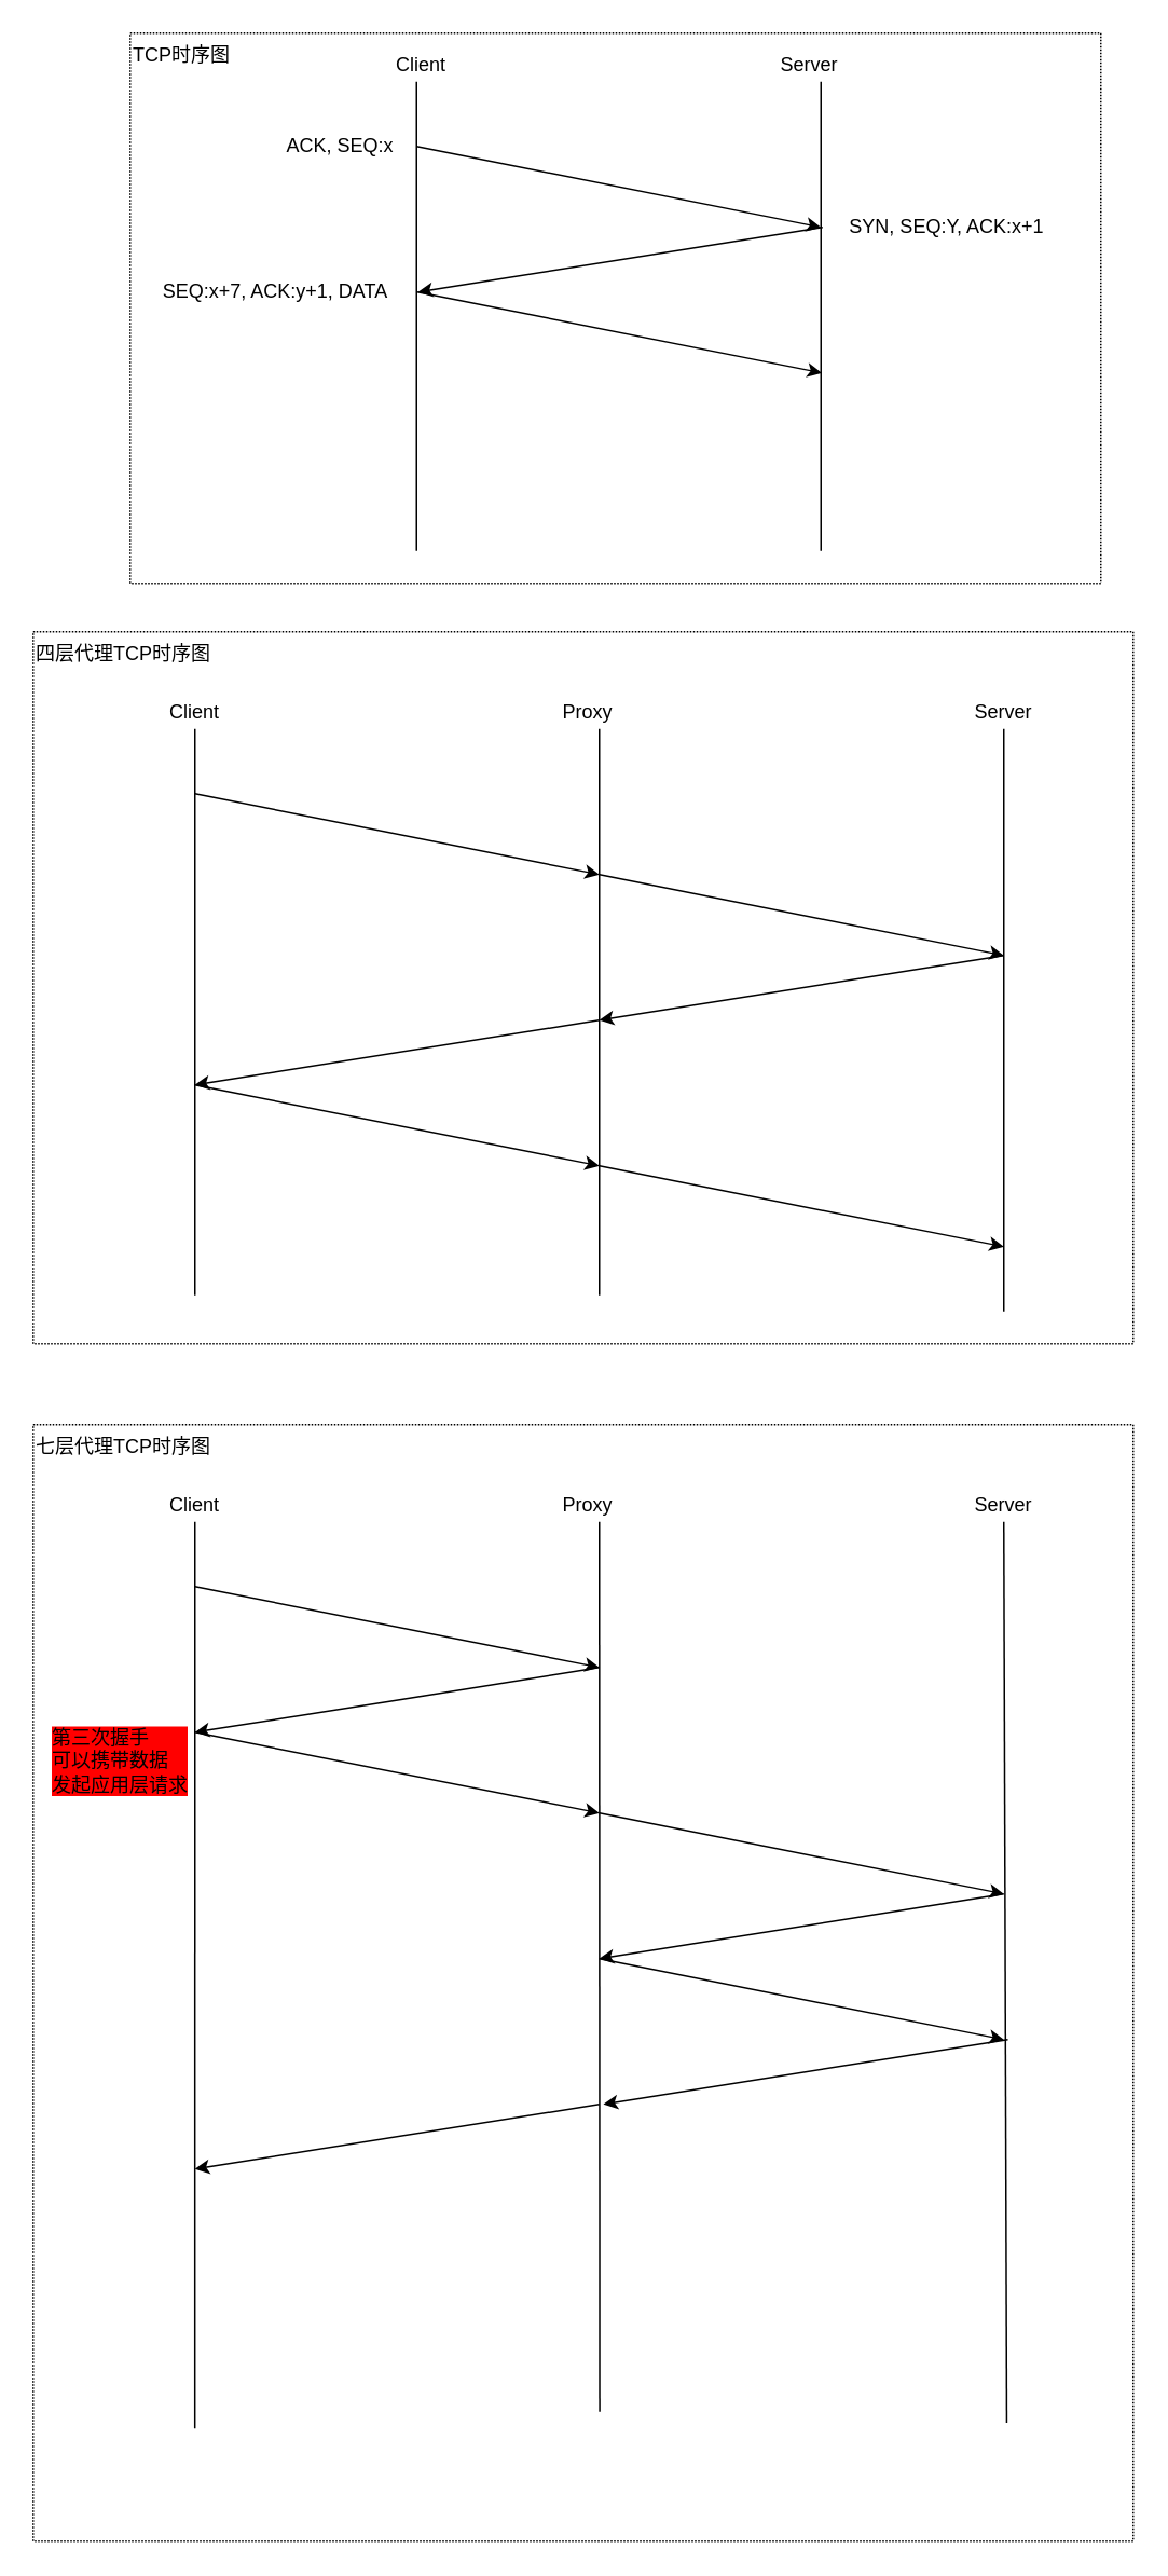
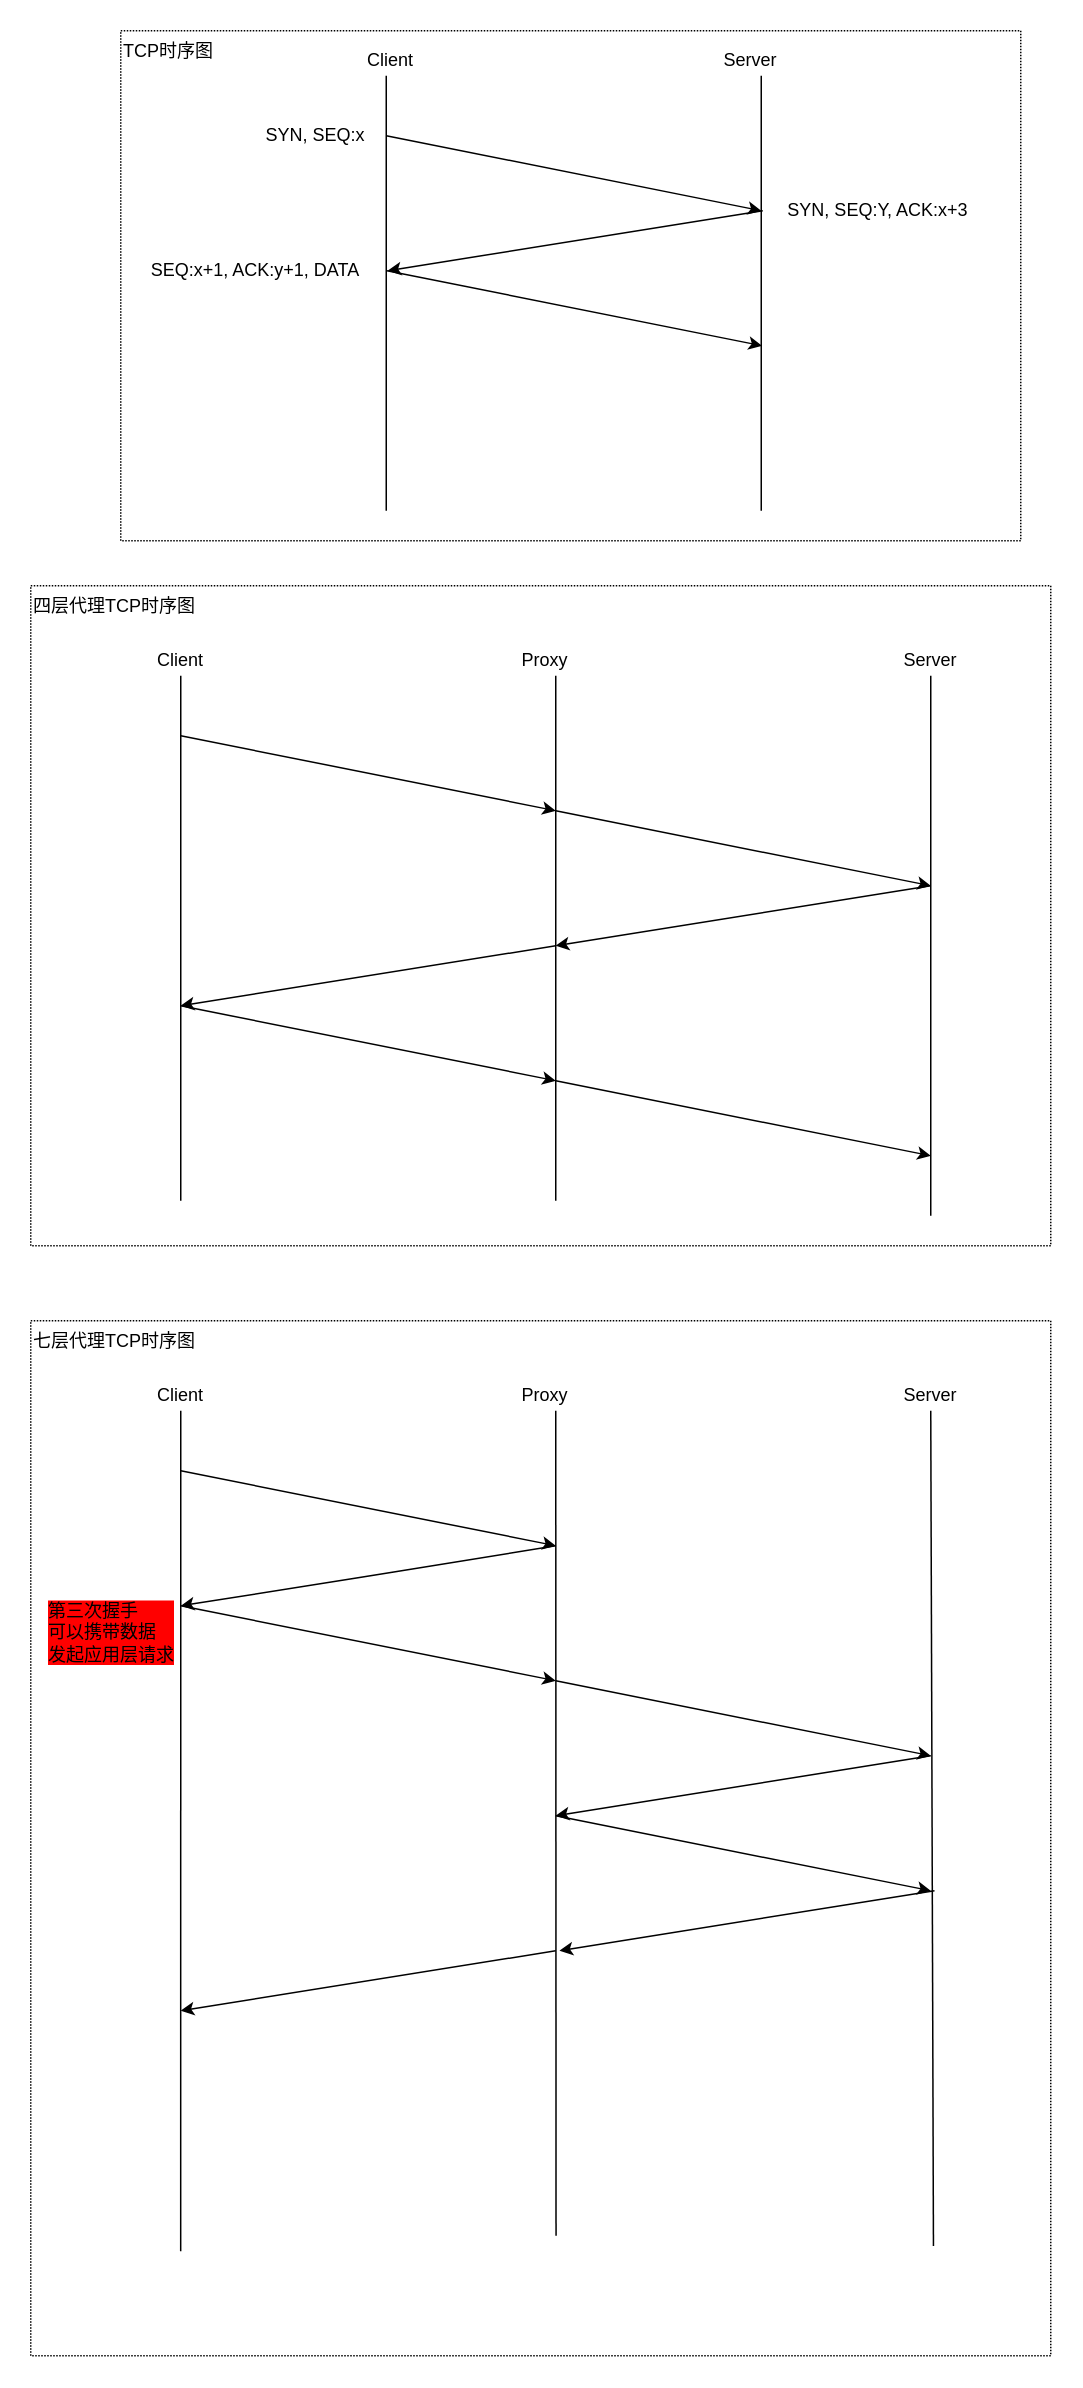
- <mxCell id="39" value="ACK, SEQ:x" style="text;html=1;strokeColor=none;fillColor=none;align=center;verticalAlign=middle;whiteSpace=wrap;rounded=0;dashed=1;dashPattern=1 1;labelBackgroundColor=none;" vertex="1" parent="1"><mxGeometry x="170" y="80" width="80" height="20" as="geometry" /></mxCell>
+ <mxCell id="39" value="SYN, SEQ:x" style="text;html=1;strokeColor=none;fillColor=none;align=center;verticalAlign=middle;whiteSpace=wrap;rounded=0;dashed=1;dashPattern=1 1;labelBackgroundColor=none;" vertex="1" parent="1"><mxGeometry x="170" y="80" width="80" height="20" as="geometry" /></mxCell>
- <mxCell id="40" value="SYN, SEQ:Y, ACK:x+1" style="text;html=1;strokeColor=none;fillColor=none;align=center;verticalAlign=middle;whiteSpace=wrap;rounded=0;dashed=1;dashPattern=1 1;labelBackgroundColor=none;" vertex="1" parent="1"><mxGeometry x="510" y="130" width="150" height="20" as="geometry" /></mxCell>
+ <mxCell id="40" value="SYN, SEQ:Y, ACK:x+3" style="text;html=1;strokeColor=none;fillColor=none;align=center;verticalAlign=middle;whiteSpace=wrap;rounded=0;dashed=1;dashPattern=1 1;labelBackgroundColor=none;" vertex="1" parent="1"><mxGeometry x="510" y="130" width="150" height="20" as="geometry" /></mxCell>
- <mxCell id="41" value="SEQ:x+7, ACK:y+1, DATA" style="text;html=1;strokeColor=none;fillColor=none;align=center;verticalAlign=middle;whiteSpace=wrap;rounded=0;dashed=1;dashPattern=1 1;labelBackgroundColor=none;" vertex="1" parent="1"><mxGeometry x="90" y="170" width="160" height="20" as="geometry" /></mxCell>
+ <mxCell id="41" value="SEQ:x+1, ACK:y+1, DATA" style="text;html=1;strokeColor=none;fillColor=none;align=center;verticalAlign=middle;whiteSpace=wrap;rounded=0;dashed=1;dashPattern=1 1;labelBackgroundColor=none;" vertex="1" parent="1"><mxGeometry x="90" y="170" width="160" height="20" as="geometry" /></mxCell>
